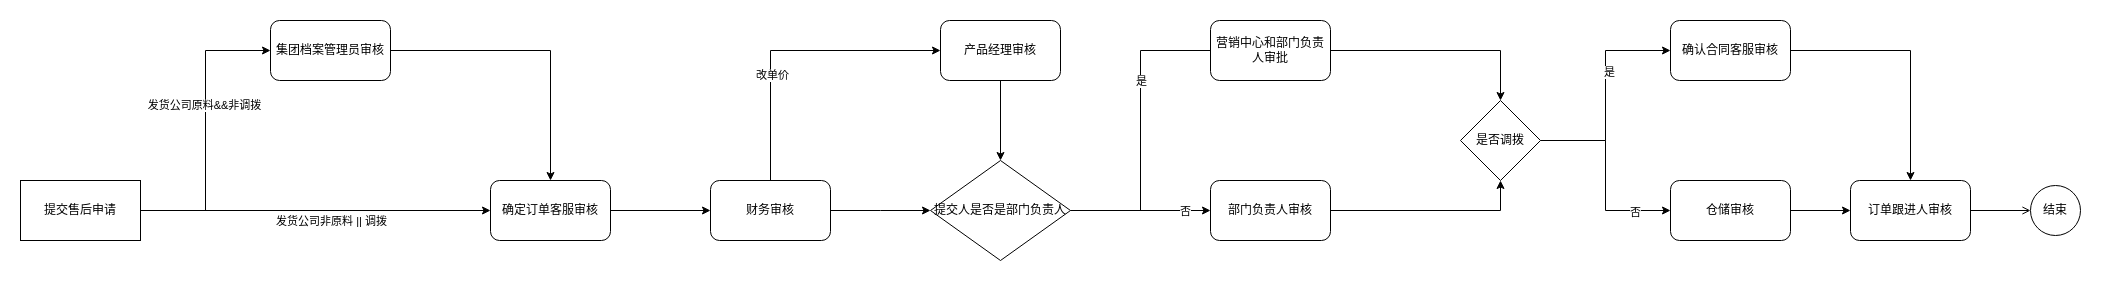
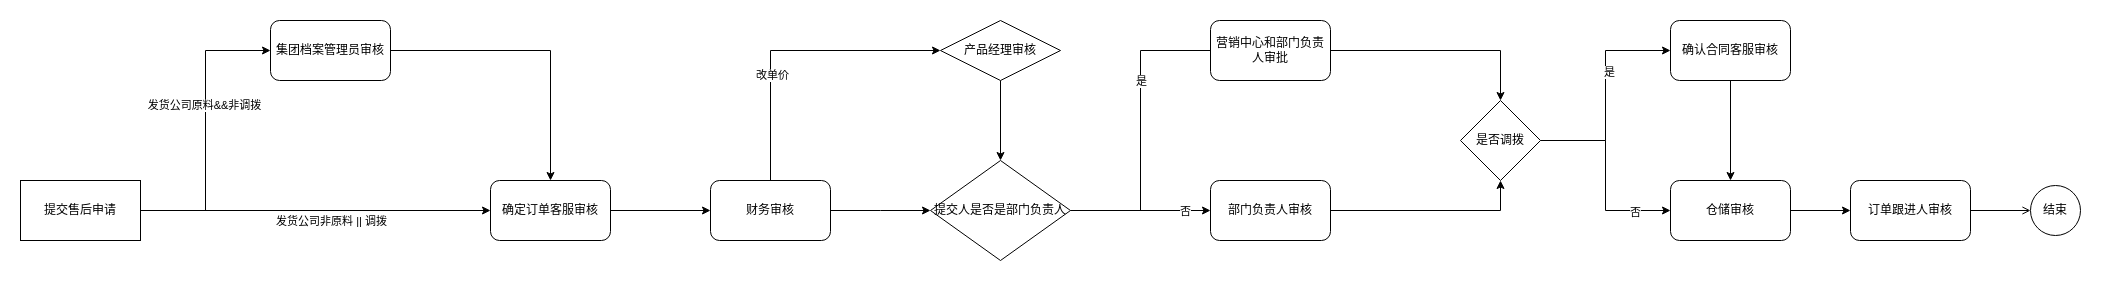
- <mxCell id="16" value="产品经理审核" style="rounded=1;whiteSpace=wrap;html=1;" vertex="1" parent="1"><mxGeometry x="940" y="20" width="120" height="60" as="geometry" /></mxCell>
+ <mxCell id="16" value="产品经理审核" style="rhombus;whiteSpace=wrap;html=1;" vertex="1" parent="1"><mxGeometry x="940" y="20" width="120" height="60" as="geometry" /></mxCell>
- <mxCell id="31" style="edgeStyle=orthogonalEdgeStyle;rounded=0;orthogonalLoop=1;jettySize=auto;html=1;" edge="1" parent="1" source="32" target="36"><mxGeometry relative="1" as="geometry" /></mxCell>
+ <mxCell id="31" style="edgeStyle=orthogonalEdgeStyle;rounded=0;orthogonalLoop=1;jettySize=auto;html=1;" edge="1" parent="1" source="32" target="34"><mxGeometry relative="1" as="geometry" /></mxCell>
